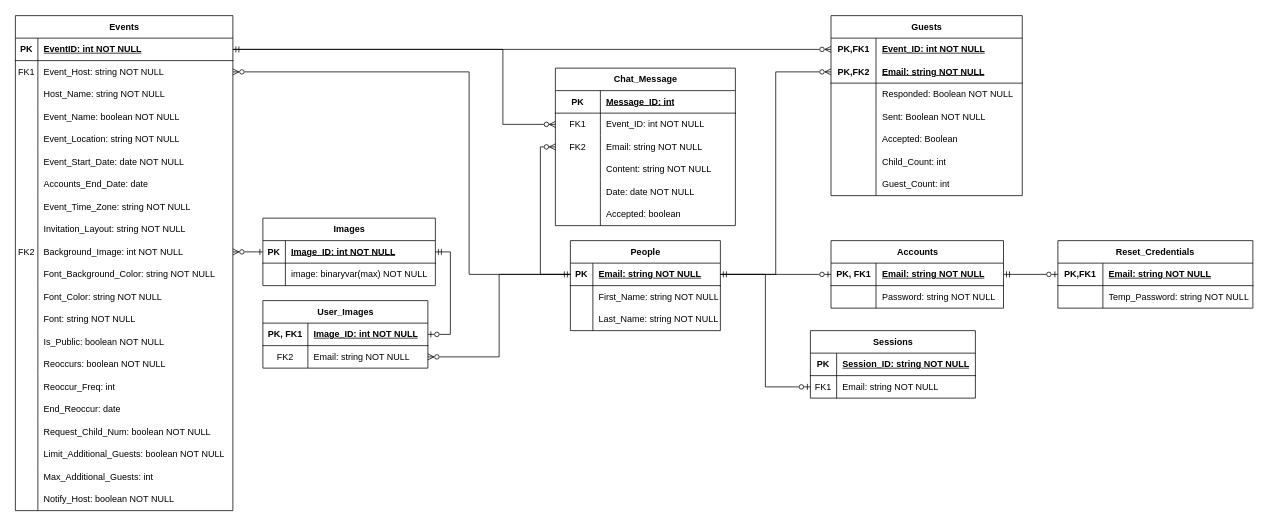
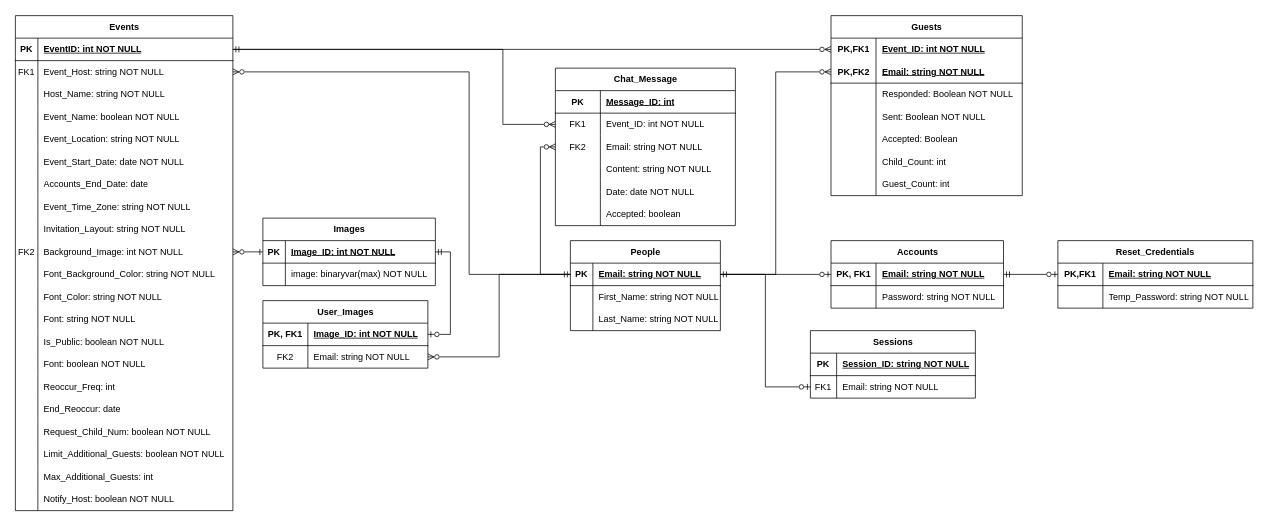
- <mxCell id="47" value="Reoccurs: boolean NOT NULL" style="shape=partialRectangle;connectable=0;fillColor=none;top=0;left=0;bottom=0;right=0;align=left;spacingLeft=6;overflow=hidden;whiteSpace=wrap;html=1;" parent="45" vertex="1"><mxGeometry x="30" width="260" height="30" as="geometry"><mxRectangle width="260" height="30" as="alternateBounds" /></mxGeometry></mxCell>
+ <mxCell id="47" value="Font: boolean NOT NULL" style="shape=partialRectangle;connectable=0;fillColor=none;top=0;left=0;bottom=0;right=0;align=left;spacingLeft=6;overflow=hidden;whiteSpace=wrap;html=1;" parent="45" vertex="1"><mxGeometry x="30" width="260" height="30" as="geometry"><mxRectangle width="260" height="30" as="alternateBounds" /></mxGeometry></mxCell>
